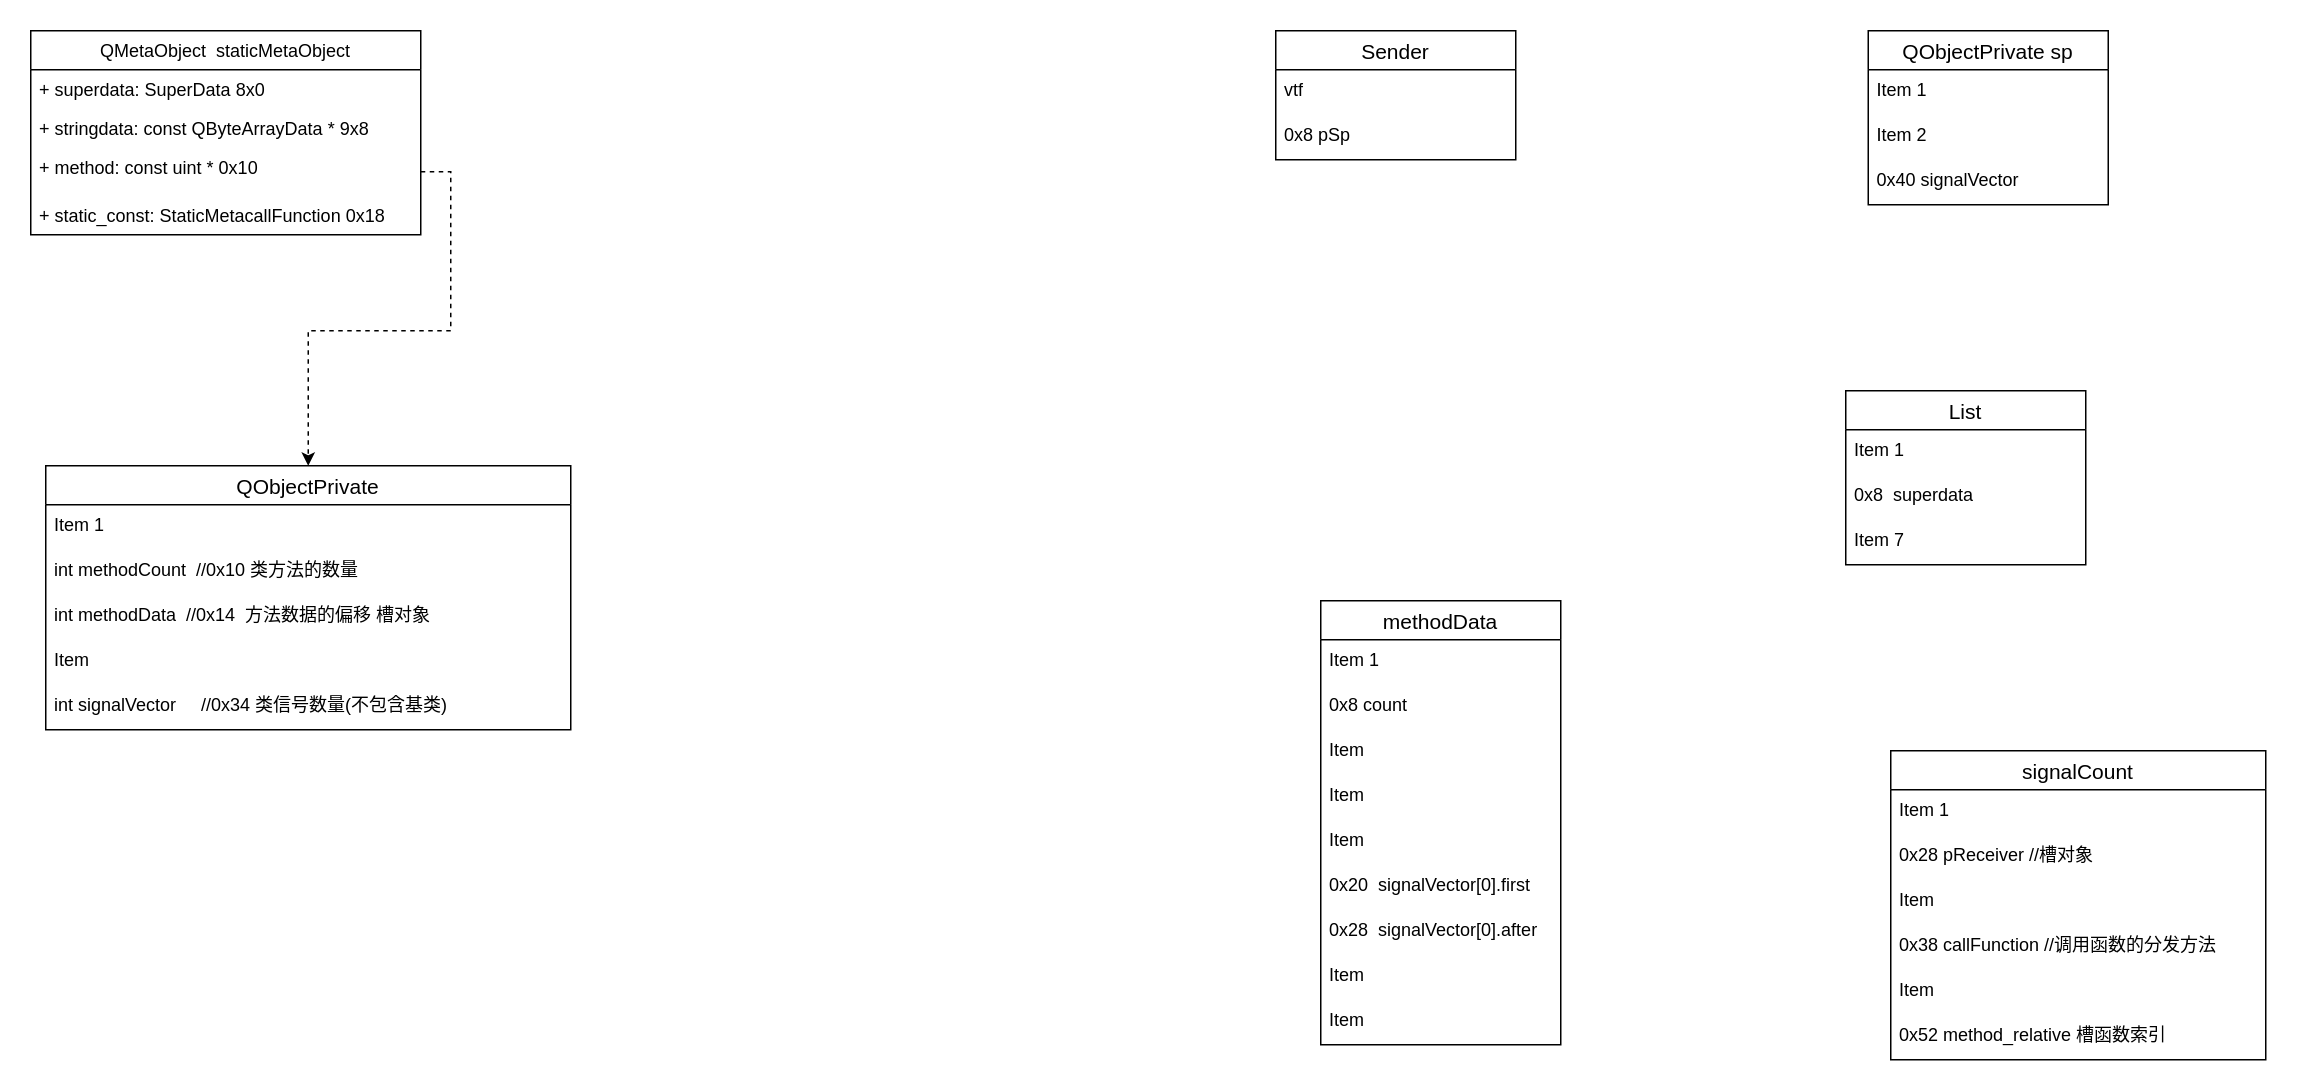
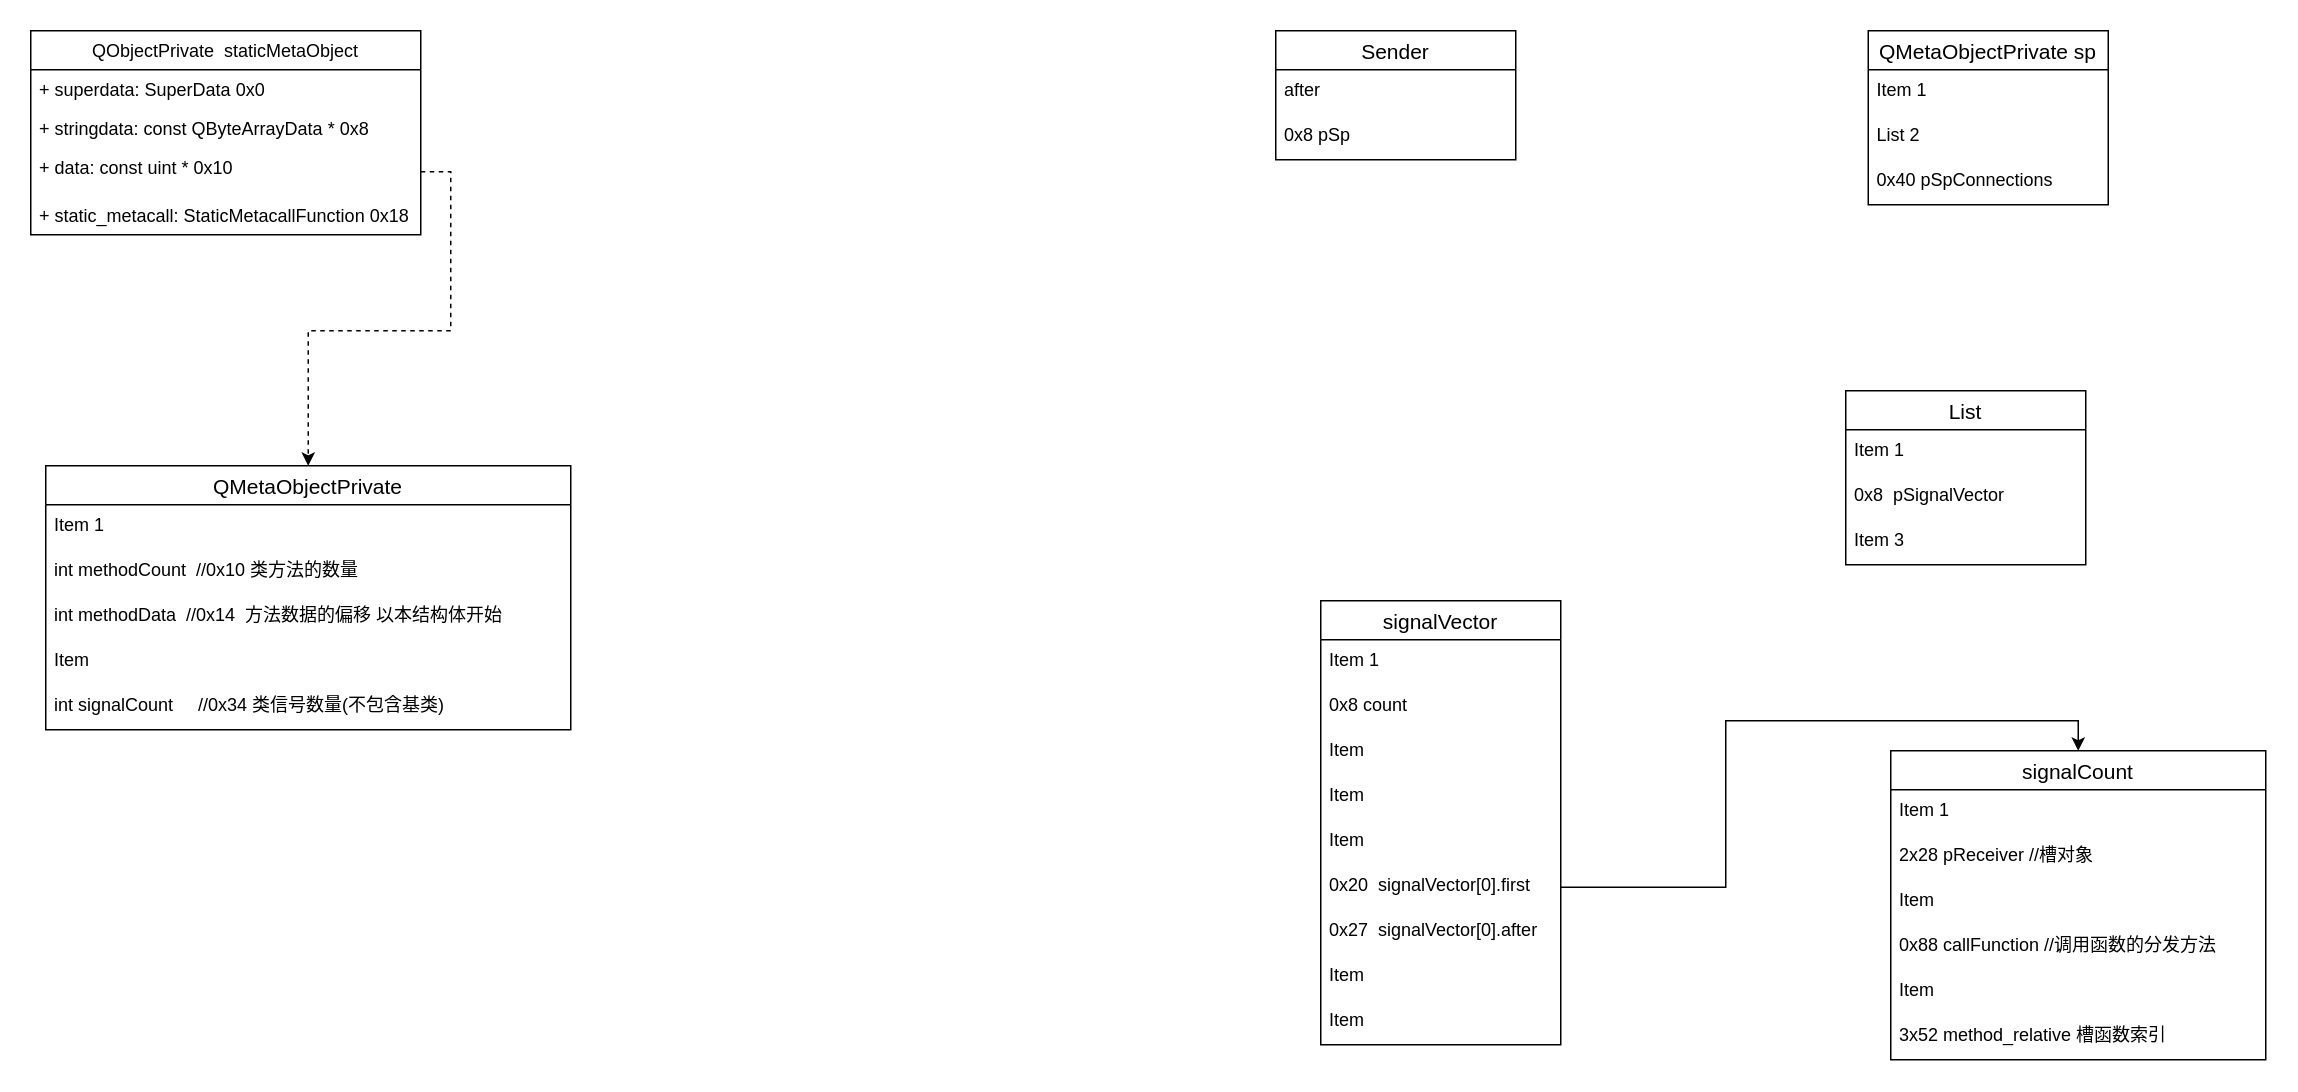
- <mxCell id="31" value="QMetaObject  staticMetaObject" style="swimlane;fontStyle=0;childLayout=stackLayout;horizontal=1;startSize=26;fillColor=none;horizontalStack=0;resizeParent=1;resizeParentMax=0;resizeLast=0;collapsible=1;marginBottom=0;" vertex="1" parent="1"><mxGeometry x="20" y="20" width="260" height="136" as="geometry"><mxRectangle x="-800" y="200" width="210" height="30" as="alternateBounds" /></mxGeometry></mxCell>
+ <mxCell id="31" value="QObjectPrivate  staticMetaObject" style="swimlane;fontStyle=0;childLayout=stackLayout;horizontal=1;startSize=26;fillColor=none;horizontalStack=0;resizeParent=1;resizeParentMax=0;resizeLast=0;collapsible=1;marginBottom=0;" vertex="1" parent="1"><mxGeometry x="20" y="20" width="260" height="136" as="geometry"><mxRectangle x="-800" y="200" width="210" height="30" as="alternateBounds" /></mxGeometry></mxCell>
- <mxCell id="5" value="QObjectPrivate sp" style="swimlane;fontStyle=0;childLayout=stackLayout;horizontal=1;startSize=26;horizontalStack=0;resizeParent=1;resizeParentMax=0;resizeLast=0;collapsible=1;marginBottom=0;align=center;fontSize=14;" parent="1" vertex="1"><mxGeometry x="1245" y="20" width="160" height="116" as="geometry" /></mxCell>
+ <mxCell id="5" value="QMetaObjectPrivate sp" style="swimlane;fontStyle=0;childLayout=stackLayout;horizontal=1;startSize=26;horizontalStack=0;resizeParent=1;resizeParentMax=0;resizeLast=0;collapsible=1;marginBottom=0;align=center;fontSize=14;" parent="1" vertex="1"><mxGeometry x="1245" y="20" width="160" height="116" as="geometry" /></mxCell>
- <mxCell id="32" value="+ superdata: SuperData 8x0" style="text;strokeColor=none;fillColor=none;align=left;verticalAlign=top;spacingLeft=4;spacingRight=4;overflow=hidden;rotatable=0;points=[[0,0.5],[1,0.5]];portConstraint=eastwest;" vertex="1" parent="31"><mxGeometry y="26" width="260" height="26" as="geometry" /></mxCell>
+ <mxCell id="32" value="+ superdata: SuperData 0x0" style="text;strokeColor=none;fillColor=none;align=left;verticalAlign=top;spacingLeft=4;spacingRight=4;overflow=hidden;rotatable=0;points=[[0,0.5],[1,0.5]];portConstraint=eastwest;" vertex="1" parent="31"><mxGeometry y="26" width="260" height="26" as="geometry" /></mxCell>
- <mxCell id="3" value="vtf" style="text;strokeColor=none;fillColor=none;spacingLeft=4;spacingRight=4;overflow=hidden;rotatable=0;points=[[0,0.5],[1,0.5]];portConstraint=eastwest;fontSize=12;" parent="2" vertex="1"><mxGeometry y="26" width="160" height="30" as="geometry" /></mxCell>
+ <mxCell id="3" value="after" style="text;strokeColor=none;fillColor=none;spacingLeft=4;spacingRight=4;overflow=hidden;rotatable=0;points=[[0,0.5],[1,0.5]];portConstraint=eastwest;fontSize=12;" parent="2" vertex="1"><mxGeometry y="26" width="160" height="30" as="geometry" /></mxCell>
- <mxCell id="33" value="+ stringdata: const QByteArrayData * 9x8" style="text;strokeColor=none;fillColor=none;align=left;verticalAlign=top;spacingLeft=4;spacingRight=4;overflow=hidden;rotatable=0;points=[[0,0.5],[1,0.5]];portConstraint=eastwest;" vertex="1" parent="31"><mxGeometry y="52" width="260" height="26" as="geometry" /></mxCell>
+ <mxCell id="33" value="+ stringdata: const QByteArrayData * 0x8" style="text;strokeColor=none;fillColor=none;align=left;verticalAlign=top;spacingLeft=4;spacingRight=4;overflow=hidden;rotatable=0;points=[[0,0.5],[1,0.5]];portConstraint=eastwest;" vertex="1" parent="31"><mxGeometry y="52" width="260" height="26" as="geometry" /></mxCell>
- <mxCell id="7" value="Item 2" style="text;strokeColor=none;fillColor=none;spacingLeft=4;spacingRight=4;overflow=hidden;rotatable=0;points=[[0,0.5],[1,0.5]];portConstraint=eastwest;fontSize=12;" parent="5" vertex="1"><mxGeometry y="56" width="160" height="30" as="geometry" /></mxCell>
+ <mxCell id="7" value="List 2" style="text;strokeColor=none;fillColor=none;spacingLeft=4;spacingRight=4;overflow=hidden;rotatable=0;points=[[0,0.5],[1,0.5]];portConstraint=eastwest;fontSize=12;" parent="5" vertex="1"><mxGeometry y="56" width="160" height="30" as="geometry" /></mxCell>
- <mxCell id="34" value="+ method: const uint * 0x10" style="text;strokeColor=none;fillColor=none;align=left;verticalAlign=top;spacingLeft=4;spacingRight=4;overflow=hidden;rotatable=0;points=[[0,0.5],[1,0.5]];portConstraint=eastwest;" vertex="1" parent="31"><mxGeometry y="78" width="260" height="32" as="geometry" /></mxCell>
+ <mxCell id="34" value="+ data: const uint * 0x10" style="text;strokeColor=none;fillColor=none;align=left;verticalAlign=top;spacingLeft=4;spacingRight=4;overflow=hidden;rotatable=0;points=[[0,0.5],[1,0.5]];portConstraint=eastwest;" vertex="1" parent="31"><mxGeometry y="78" width="260" height="32" as="geometry" /></mxCell>
- <mxCell id="8" value="0x40 signalVector" style="text;strokeColor=none;fillColor=none;spacingLeft=4;spacingRight=4;overflow=hidden;rotatable=0;points=[[0,0.5],[1,0.5]];portConstraint=eastwest;fontSize=12;" parent="5" vertex="1"><mxGeometry y="86" width="160" height="30" as="geometry" /></mxCell>
+ <mxCell id="8" value="0x40 pSpConnections" style="text;strokeColor=none;fillColor=none;spacingLeft=4;spacingRight=4;overflow=hidden;rotatable=0;points=[[0,0.5],[1,0.5]];portConstraint=eastwest;fontSize=12;" parent="5" vertex="1"><mxGeometry y="86" width="160" height="30" as="geometry" /></mxCell>
- <mxCell id="35" value="+ static_const: StaticMetacallFunction 0x18" style="text;strokeColor=none;fillColor=none;align=left;verticalAlign=top;spacingLeft=4;spacingRight=4;overflow=hidden;rotatable=0;points=[[0,0.5],[1,0.5]];portConstraint=eastwest;" vertex="1" parent="31"><mxGeometry y="110" width="260" height="26" as="geometry" /></mxCell>
+ <mxCell id="35" value="+ static_metacall: StaticMetacallFunction 0x18" style="text;strokeColor=none;fillColor=none;align=left;verticalAlign=top;spacingLeft=4;spacingRight=4;overflow=hidden;rotatable=0;points=[[0,0.5],[1,0.5]];portConstraint=eastwest;" vertex="1" parent="31"><mxGeometry y="110" width="260" height="26" as="geometry" /></mxCell>
- <mxCell id="36" value="QObjectPrivate" style="swimlane;fontStyle=0;childLayout=stackLayout;horizontal=1;startSize=26;horizontalStack=0;resizeParent=1;resizeParentMax=0;resizeLast=0;collapsible=1;marginBottom=0;align=center;fontSize=14;" vertex="1" parent="1"><mxGeometry x="30" y="310" width="350" height="176" as="geometry" /></mxCell>
+ <mxCell id="36" value="QMetaObjectPrivate" style="swimlane;fontStyle=0;childLayout=stackLayout;horizontal=1;startSize=26;horizontalStack=0;resizeParent=1;resizeParentMax=0;resizeLast=0;collapsible=1;marginBottom=0;align=center;fontSize=14;" vertex="1" parent="1"><mxGeometry x="30" y="310" width="350" height="176" as="geometry" /></mxCell>
- <mxCell id="11" value="0x8  superdata&#10;" style="text;strokeColor=none;fillColor=none;spacingLeft=4;spacingRight=4;overflow=hidden;rotatable=0;points=[[0,0.5],[1,0.5]];portConstraint=eastwest;fontSize=12;" parent="9" vertex="1"><mxGeometry y="56" width="160" height="30" as="geometry" /></mxCell>
+ <mxCell id="11" value="0x8  pSignalVector&#10;" style="text;strokeColor=none;fillColor=none;spacingLeft=4;spacingRight=4;overflow=hidden;rotatable=0;points=[[0,0.5],[1,0.5]];portConstraint=eastwest;fontSize=12;" parent="9" vertex="1"><mxGeometry y="56" width="160" height="30" as="geometry" /></mxCell>
- <mxCell id="12" value="Item 7" style="text;strokeColor=none;fillColor=none;spacingLeft=4;spacingRight=4;overflow=hidden;rotatable=0;points=[[0,0.5],[1,0.5]];portConstraint=eastwest;fontSize=12;" parent="9" vertex="1"><mxGeometry y="86" width="160" height="30" as="geometry" /></mxCell>
+ <mxCell id="12" value="Item 3" style="text;strokeColor=none;fillColor=none;spacingLeft=4;spacingRight=4;overflow=hidden;rotatable=0;points=[[0,0.5],[1,0.5]];portConstraint=eastwest;fontSize=12;" parent="9" vertex="1"><mxGeometry y="86" width="160" height="30" as="geometry" /></mxCell>
- <mxCell id="39" value="int methodData  //0x14  方法数据的偏移 槽对象" style="text;strokeColor=none;fillColor=none;spacingLeft=4;spacingRight=4;overflow=hidden;rotatable=0;points=[[0,0.5],[1,0.5]];portConstraint=eastwest;fontSize=12;" vertex="1" parent="36"><mxGeometry y="86" width="350" height="30" as="geometry" /></mxCell>
+ <mxCell id="39" value="int methodData  //0x14  方法数据的偏移 以本结构体开始" style="text;strokeColor=none;fillColor=none;spacingLeft=4;spacingRight=4;overflow=hidden;rotatable=0;points=[[0,0.5],[1,0.5]];portConstraint=eastwest;fontSize=12;" vertex="1" parent="36"><mxGeometry y="86" width="350" height="30" as="geometry" /></mxCell>
- <mxCell id="13" value="methodData" style="swimlane;fontStyle=0;childLayout=stackLayout;horizontal=1;startSize=26;horizontalStack=0;resizeParent=1;resizeParentMax=0;resizeLast=0;collapsible=1;marginBottom=0;align=center;fontSize=14;" parent="1" vertex="1"><mxGeometry x="880" y="400" width="160" height="296" as="geometry" /></mxCell>
+ <mxCell id="13" value="signalVector" style="swimlane;fontStyle=0;childLayout=stackLayout;horizontal=1;startSize=26;horizontalStack=0;resizeParent=1;resizeParentMax=0;resizeLast=0;collapsible=1;marginBottom=0;align=center;fontSize=14;" parent="1" vertex="1"><mxGeometry x="880" y="400" width="160" height="296" as="geometry" /></mxCell>
- <mxCell id="41" value="int signalVector     //0x34  类信号数量(不包含基类)" style="text;strokeColor=none;fillColor=none;spacingLeft=4;spacingRight=4;overflow=hidden;rotatable=0;points=[[0,0.5],[1,0.5]];portConstraint=eastwest;fontSize=12;" vertex="1" parent="36"><mxGeometry y="146" width="350" height="30" as="geometry" /></mxCell>
+ <mxCell id="41" value="int signalCount     //0x34  类信号数量(不包含基类)" style="text;strokeColor=none;fillColor=none;spacingLeft=4;spacingRight=4;overflow=hidden;rotatable=0;points=[[0,0.5],[1,0.5]];portConstraint=eastwest;fontSize=12;" vertex="1" parent="36"><mxGeometry y="146" width="350" height="30" as="geometry" /></mxCell>
+ <mxCell id="30" style="edgeStyle=orthogonalEdgeStyle;rounded=0;orthogonalLoop=1;jettySize=auto;html=1;exitX=1;exitY=0.5;exitDx=0;exitDy=0;entryX=0.5;entryY=0;entryDx=0;entryDy=0;" parent="1" source="19" target="23" edge="1"><mxGeometry relative="1" as="geometry" /></mxCell>
- <mxCell id="25" value="0x28 pReceiver //槽对象" style="text;strokeColor=none;fillColor=none;spacingLeft=4;spacingRight=4;overflow=hidden;rotatable=0;points=[[0,0.5],[1,0.5]];portConstraint=eastwest;fontSize=12;" parent="23" vertex="1"><mxGeometry y="56" width="250" height="30" as="geometry" /></mxCell>
+ <mxCell id="25" value="2x28 pReceiver //槽对象" style="text;strokeColor=none;fillColor=none;spacingLeft=4;spacingRight=4;overflow=hidden;rotatable=0;points=[[0,0.5],[1,0.5]];portConstraint=eastwest;fontSize=12;" parent="23" vertex="1"><mxGeometry y="56" width="250" height="30" as="geometry" /></mxCell>
- <mxCell id="20" value="0x28  signalVector[0].after" style="text;strokeColor=none;fillColor=none;spacingLeft=4;spacingRight=4;overflow=hidden;rotatable=0;points=[[0,0.5],[1,0.5]];portConstraint=eastwest;fontSize=12;" parent="13" vertex="1"><mxGeometry y="206" width="160" height="30" as="geometry" /></mxCell>
+ <mxCell id="20" value="0x27  signalVector[0].after" style="text;strokeColor=none;fillColor=none;spacingLeft=4;spacingRight=4;overflow=hidden;rotatable=0;points=[[0,0.5],[1,0.5]];portConstraint=eastwest;fontSize=12;" parent="13" vertex="1"><mxGeometry y="206" width="160" height="30" as="geometry" /></mxCell>
- <mxCell id="27" value="0x38 callFunction //调用函数的分发方法" style="text;strokeColor=none;fillColor=none;spacingLeft=4;spacingRight=4;overflow=hidden;rotatable=0;points=[[0,0.5],[1,0.5]];portConstraint=eastwest;fontSize=12;" parent="23" vertex="1"><mxGeometry y="116" width="250" height="30" as="geometry" /></mxCell>
+ <mxCell id="27" value="0x88 callFunction //调用函数的分发方法" style="text;strokeColor=none;fillColor=none;spacingLeft=4;spacingRight=4;overflow=hidden;rotatable=0;points=[[0,0.5],[1,0.5]];portConstraint=eastwest;fontSize=12;" parent="23" vertex="1"><mxGeometry y="116" width="250" height="30" as="geometry" /></mxCell>
- <mxCell id="29" value="0x52 method_relative 槽函数索引" style="text;strokeColor=none;fillColor=none;spacingLeft=4;spacingRight=4;overflow=hidden;rotatable=0;points=[[0,0.5],[1,0.5]];portConstraint=eastwest;fontSize=12;" parent="23" vertex="1"><mxGeometry y="176" width="250" height="30" as="geometry" /></mxCell>
+ <mxCell id="29" value="3x52 method_relative 槽函数索引" style="text;strokeColor=none;fillColor=none;spacingLeft=4;spacingRight=4;overflow=hidden;rotatable=0;points=[[0,0.5],[1,0.5]];portConstraint=eastwest;fontSize=12;" parent="23" vertex="1"><mxGeometry y="176" width="250" height="30" as="geometry" /></mxCell>
